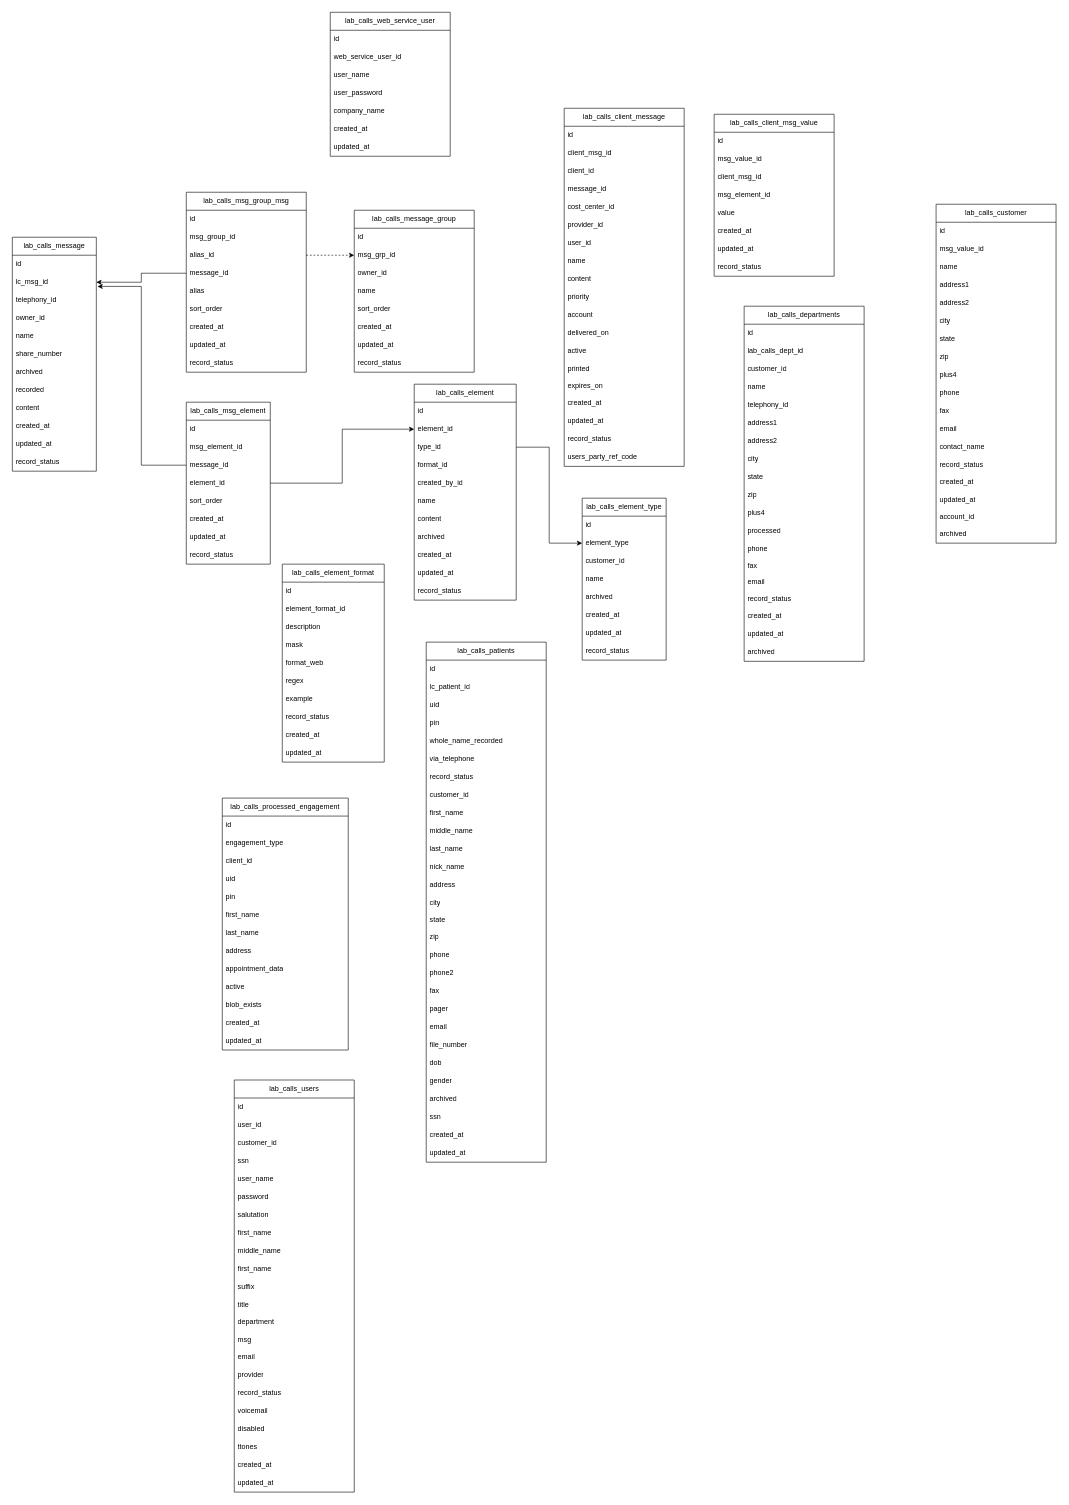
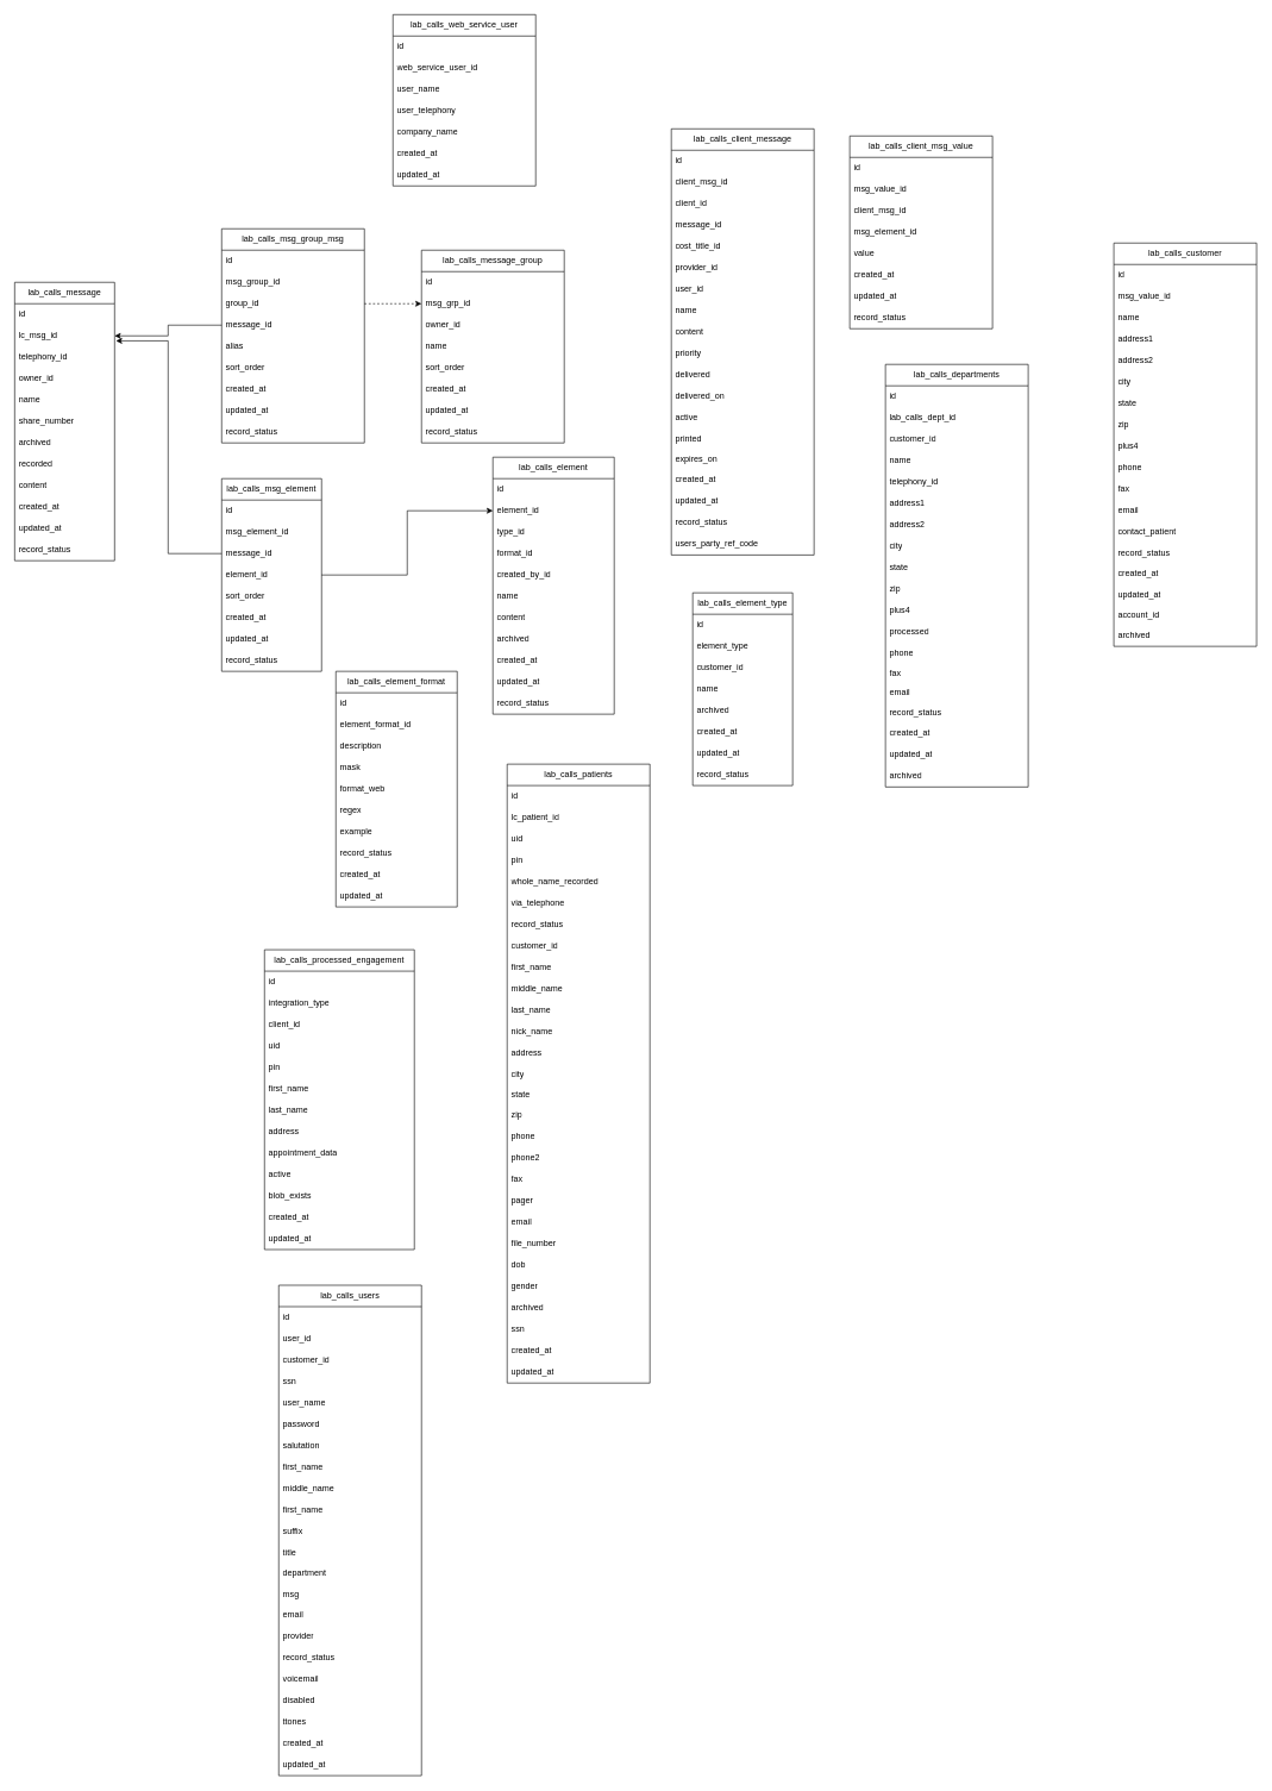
- <mxCell id="218" value="user_password" style="text;strokeColor=none;fillColor=none;align=left;verticalAlign=middle;spacingLeft=4;spacingRight=4;overflow=hidden;points=[[0,0.5],[1,0.5]];portConstraint=eastwest;rotatable=0;whiteSpace=wrap;html=1;" vertex="1" parent="214"><mxGeometry y="120" width="200" height="30" as="geometry" /></mxCell>
+ <mxCell id="218" value="user_telephony" style="text;strokeColor=none;fillColor=none;align=left;verticalAlign=middle;spacingLeft=4;spacingRight=4;overflow=hidden;points=[[0,0.5],[1,0.5]];portConstraint=eastwest;rotatable=0;whiteSpace=wrap;html=1;" vertex="1" parent="214"><mxGeometry y="120" width="200" height="30" as="geometry" /></mxCell>
- <mxCell id="74" value="cost_center_id" style="text;strokeColor=none;fillColor=none;align=left;verticalAlign=middle;spacingLeft=4;spacingRight=4;overflow=hidden;points=[[0,0.5],[1,0.5]];portConstraint=eastwest;rotatable=0;whiteSpace=wrap;html=1;" parent="69" vertex="1"><mxGeometry y="150" width="200" height="30" as="geometry" /></mxCell>
+ <mxCell id="74" value="cost_title_id" style="text;strokeColor=none;fillColor=none;align=left;verticalAlign=middle;spacingLeft=4;spacingRight=4;overflow=hidden;points=[[0,0.5],[1,0.5]];portConstraint=eastwest;rotatable=0;whiteSpace=wrap;html=1;" parent="69" vertex="1"><mxGeometry y="150" width="200" height="30" as="geometry" /></mxCell>
- <mxCell id="48" value="alias_id" style="text;strokeColor=none;fillColor=none;align=left;verticalAlign=middle;spacingLeft=4;spacingRight=4;overflow=hidden;points=[[0,0.5],[1,0.5]];portConstraint=eastwest;rotatable=0;whiteSpace=wrap;html=1;" parent="45" vertex="1"><mxGeometry y="90" width="200" height="30" as="geometry" /></mxCell>
+ <mxCell id="48" value="group_id" style="text;strokeColor=none;fillColor=none;align=left;verticalAlign=middle;spacingLeft=4;spacingRight=4;overflow=hidden;points=[[0,0.5],[1,0.5]];portConstraint=eastwest;rotatable=0;whiteSpace=wrap;html=1;" parent="45" vertex="1"><mxGeometry y="90" width="200" height="30" as="geometry" /></mxCell>
- <mxCell id="80" value="account" style="text;strokeColor=none;fillColor=none;align=left;verticalAlign=middle;spacingLeft=4;spacingRight=4;overflow=hidden;points=[[0,0.5],[1,0.5]];portConstraint=eastwest;rotatable=0;whiteSpace=wrap;html=1;" parent="69" vertex="1"><mxGeometry y="330" width="200" height="30" as="geometry" /></mxCell>
+ <mxCell id="80" value="delivered" style="text;strokeColor=none;fillColor=none;align=left;verticalAlign=middle;spacingLeft=4;spacingRight=4;overflow=hidden;points=[[0,0.5],[1,0.5]];portConstraint=eastwest;rotatable=0;whiteSpace=wrap;html=1;" parent="69" vertex="1"><mxGeometry y="330" width="200" height="30" as="geometry" /></mxCell>
- <mxCell id="111" value="contact_name" style="text;strokeColor=none;fillColor=none;align=left;verticalAlign=middle;spacingLeft=4;spacingRight=4;overflow=hidden;points=[[0,0.5],[1,0.5]];portConstraint=eastwest;rotatable=0;whiteSpace=wrap;html=1;" parent="98" vertex="1"><mxGeometry y="390" width="200" height="29" as="geometry" /></mxCell>
+ <mxCell id="111" value="contact_patient" style="text;strokeColor=none;fillColor=none;align=left;verticalAlign=middle;spacingLeft=4;spacingRight=4;overflow=hidden;points=[[0,0.5],[1,0.5]];portConstraint=eastwest;rotatable=0;whiteSpace=wrap;html=1;" parent="98" vertex="1"><mxGeometry y="390" width="200" height="29" as="geometry" /></mxCell>
- <mxCell id="68" style="edgeStyle=orthogonalEdgeStyle;rounded=0;orthogonalLoop=1;jettySize=auto;html=1;entryX=0;entryY=0.5;entryDx=0;entryDy=0;" parent="1" source="27" target="61" edge="1"><mxGeometry relative="1" as="geometry" /></mxCell>
- <mxCell id="179" value="engagement_type" style="text;strokeColor=none;fillColor=none;align=left;verticalAlign=middle;spacingLeft=4;spacingRight=4;overflow=hidden;points=[[0,0.5],[1,0.5]];portConstraint=eastwest;rotatable=0;whiteSpace=wrap;html=1;" vertex="1" parent="177"><mxGeometry y="60" width="210" height="30" as="geometry" /></mxCell>
+ <mxCell id="179" value="integration_type" style="text;strokeColor=none;fillColor=none;align=left;verticalAlign=middle;spacingLeft=4;spacingRight=4;overflow=hidden;points=[[0,0.5],[1,0.5]];portConstraint=eastwest;rotatable=0;whiteSpace=wrap;html=1;" vertex="1" parent="177"><mxGeometry y="60" width="210" height="30" as="geometry" /></mxCell>
